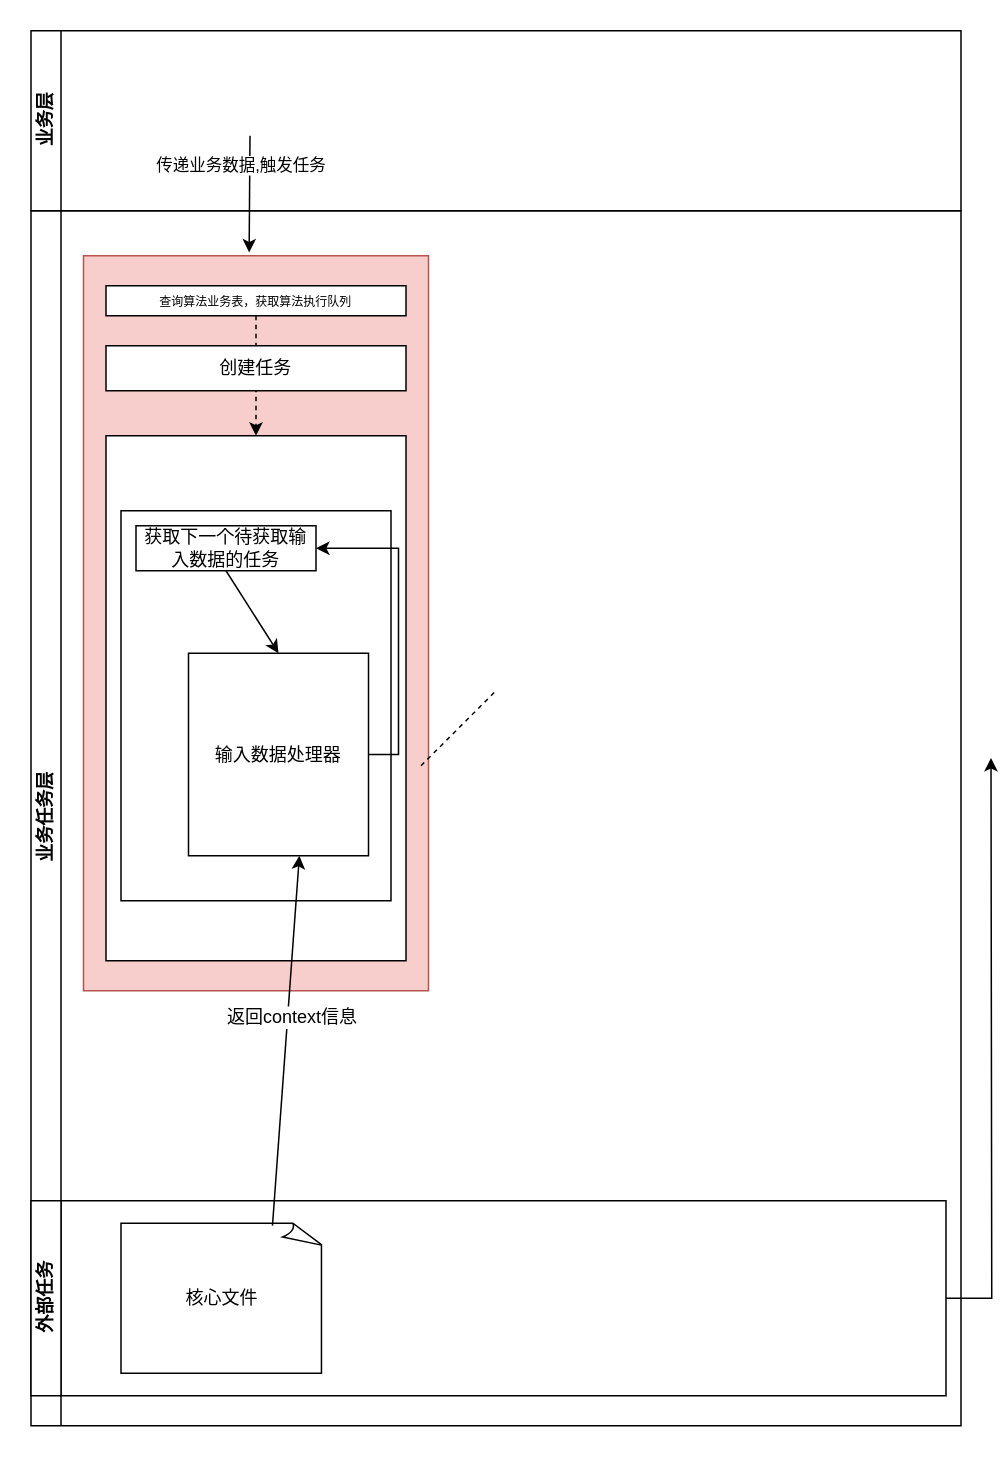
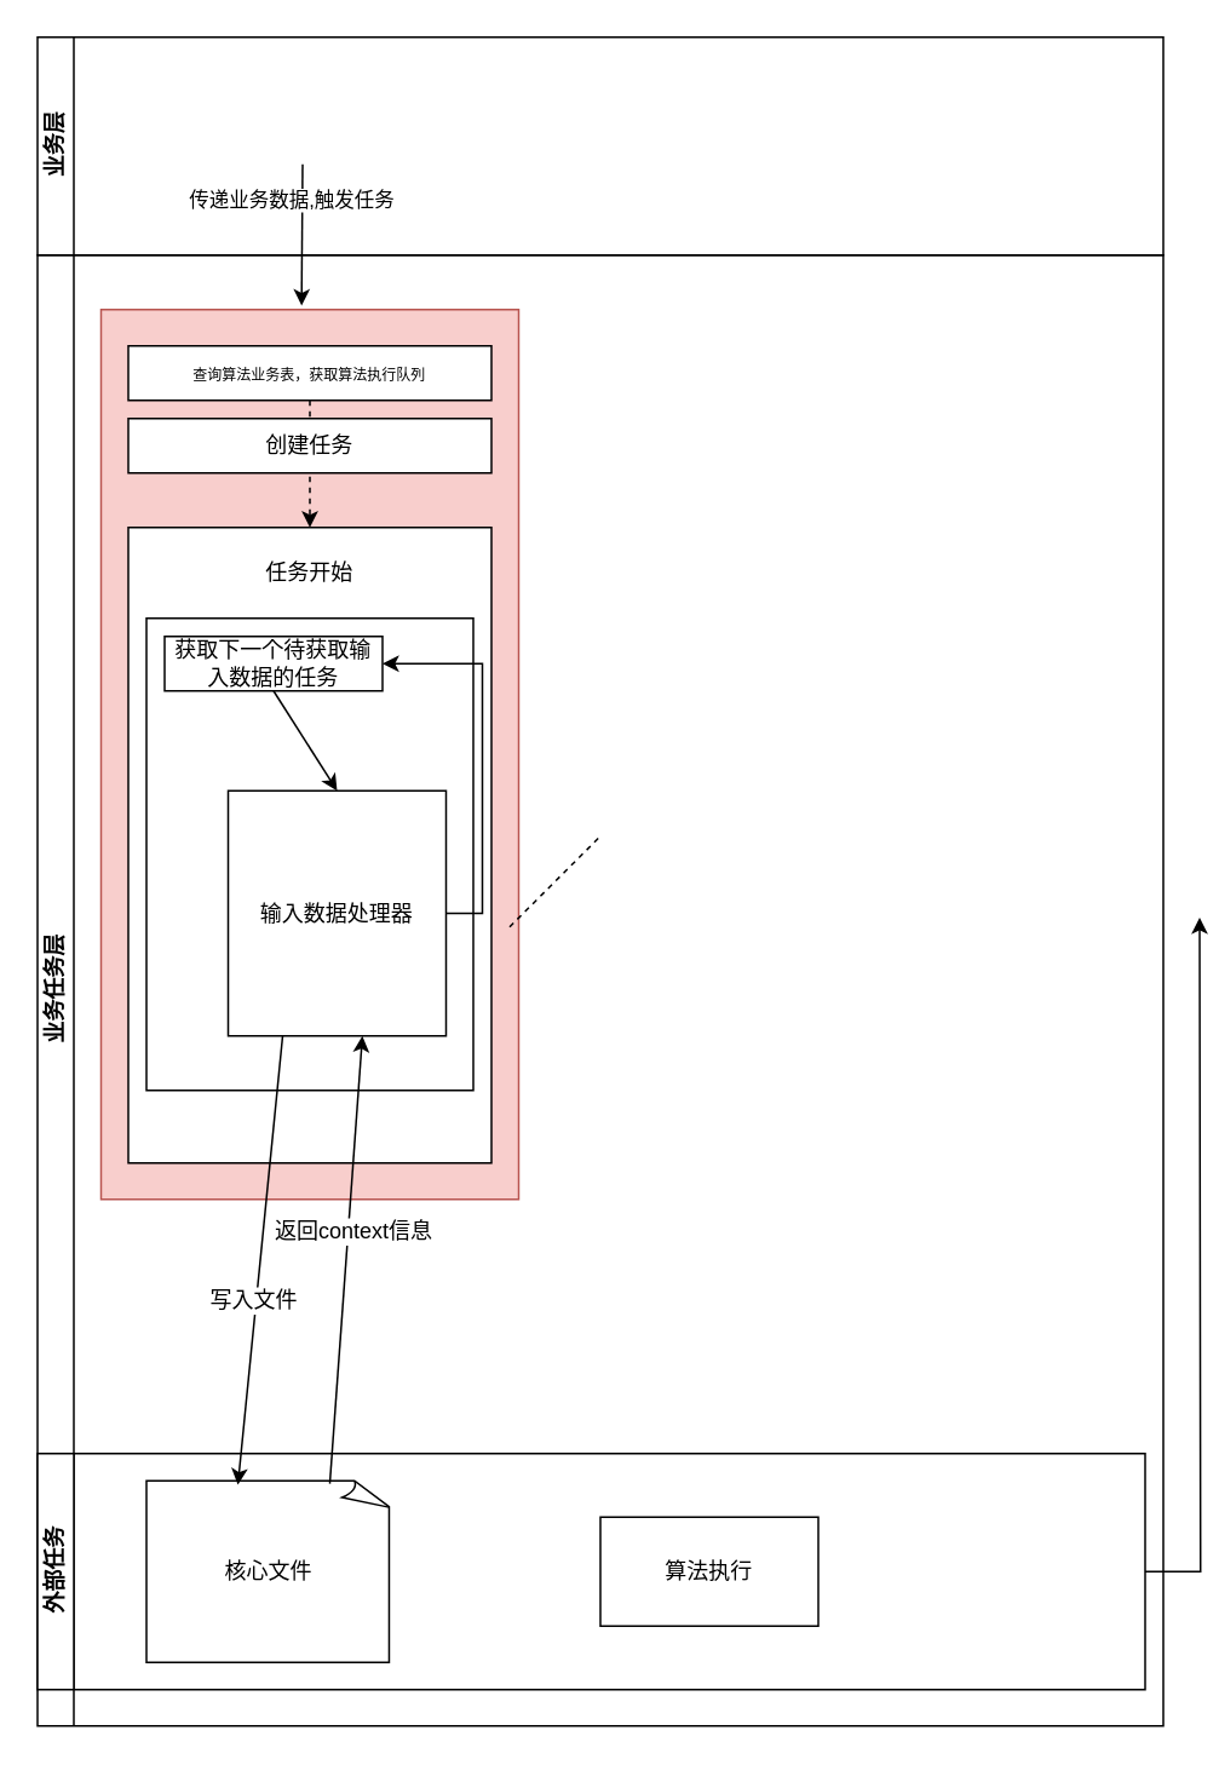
- <mxCell id="9" value="&lt;font style=&quot;font-size: 8px;&quot;&gt;查询算法业务表，获取算法执行队列&lt;/font&gt;" style="rounded=0;whiteSpace=wrap;html=1;" vertex="1" parent="2"><mxGeometry x="50" y="50" width="200" height="20" as="geometry" /></mxCell>
+ <mxCell id="9" value="&lt;font style=&quot;font-size: 8px;&quot;&gt;查询算法业务表，获取算法执行队列&lt;/font&gt;" style="rounded=0;whiteSpace=wrap;html=1;" vertex="1" parent="2"><mxGeometry x="50" y="50" width="200" height="30" as="geometry" /></mxCell>
+ <mxCell id="12" value="任务开始" style="text;html=1;strokeColor=none;fillColor=none;align=center;verticalAlign=middle;whiteSpace=wrap;rounded=0;fontSize=12;fontFamily=Helvetica;fontColor=default;" vertex="1" parent="2"><mxGeometry x="110" y="160" width="80" height="30" as="geometry" /></mxCell>
+ <mxCell id="18" value="" style="endArrow=classic;html=1;rounded=0;fontFamily=Helvetica;fontSize=12;fontColor=default;startSize=20;exitX=0.25;exitY=1;exitDx=0;exitDy=0;entryX=0.373;entryY=0.022;entryDx=0;entryDy=0;entryPerimeter=0;" edge="1" parent="2" source="16" target="5"><mxGeometry width="50" height="50" relative="1" as="geometry"><mxPoint x="260" y="580" as="sourcePoint" /><mxPoint x="310" y="530" as="targetPoint" /></mxGeometry></mxCell>
+ <mxCell id="19" value="写入文件" style="edgeLabel;html=1;align=center;verticalAlign=middle;resizable=0;points=[];fontSize=12;fontFamily=Helvetica;fontColor=default;" vertex="1" connectable="0" parent="18"><mxGeometry x="0.175" y="-2" relative="1" as="geometry"><mxPoint as="offset" /></mxGeometry></mxCell>
+ <mxCell id="6" value="算法执行&lt;br&gt;" style="rounded=0;whiteSpace=wrap;html=1;strokeColor=default;align=center;verticalAlign=middle;fontFamily=Helvetica;fontSize=12;fontColor=default;startSize=20;fillColor=default;" vertex="1" parent="4"><mxGeometry x="310" y="35" width="120" height="60" as="geometry" /></mxCell>
